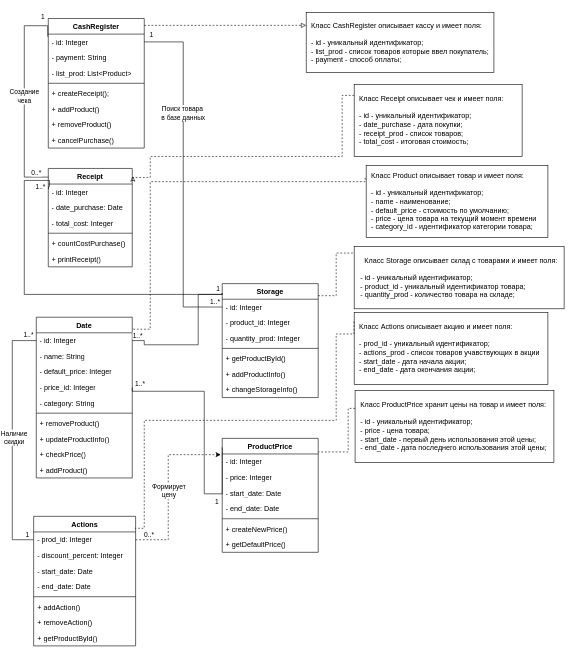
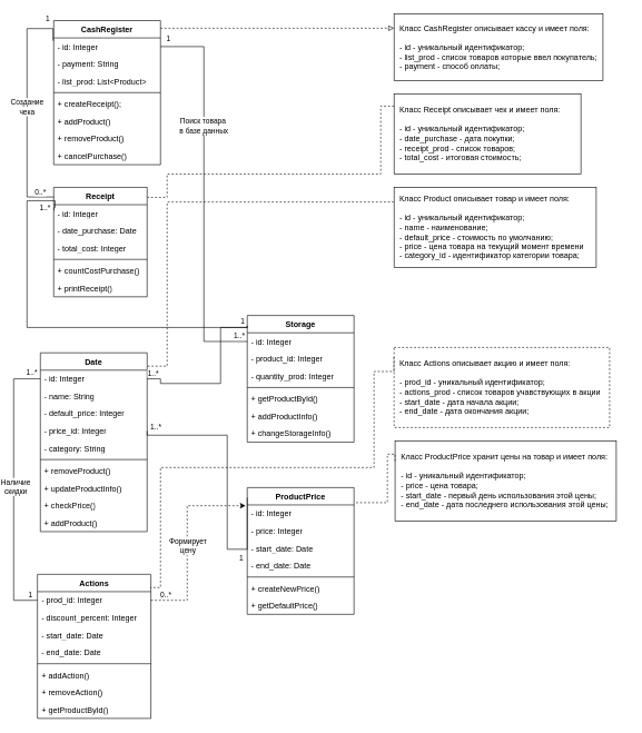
- <mxCell id="67" value="&amp;nbsp; Класс CashRegister описывает кассу и имеет поля:&amp;nbsp;&lt;div&gt;&lt;br&gt;&lt;div&gt;&amp;nbsp; - id - уникальный идентификатор;&lt;/div&gt;&lt;/div&gt;&lt;div&gt;&amp;nbsp; - list_prod - список товаров которые ввел покупатель;&lt;/div&gt;&lt;div&gt;&amp;nbsp; - payment - способ оплаты;&lt;/div&gt;" style="html=1;dropTarget=0;whiteSpace=wrap;align=left;" parent="1" vertex="1"><mxGeometry x="510" y="20" width="313" height="100" as="geometry" /></mxCell>
+ <mxCell id="67" value="&amp;nbsp; Класс CashRegister описывает кассу и имеет поля:&amp;nbsp;&lt;div&gt;&lt;br&gt;&lt;div&gt;&amp;nbsp; - id - уникальный идентификатор;&lt;/div&gt;&lt;/div&gt;&lt;div&gt;&amp;nbsp; - list_prod - список товаров которые ввел покупатель;&lt;/div&gt;&lt;div&gt;&amp;nbsp; - payment - способ оплаты;&lt;/div&gt;" style="html=1;dropTarget=0;whiteSpace=wrap;align=left;" parent="1" vertex="1"><mxGeometry x="590" y="20" width="313" height="100" as="geometry" /></mxCell>
- <mxCell id="55" style="edgeStyle=orthogonalEdgeStyle;rounded=0;orthogonalLoop=1;jettySize=auto;html=1;exitX=0;exitY=0.152;exitDx=0;exitDy=0;entryX=1.007;entryY=0.081;entryDx=0;entryDy=0;entryPerimeter=0;exitPerimeter=0;endArrow=classic;endFill=0;dashed=1;" parent="1" source="54" target="38" edge="1"><mxGeometry relative="1" as="geometry"><Array as="points"><mxPoint x="570" y="158" /><mxPoint x="570" y="260" /><mxPoint x="250" y="260" /><mxPoint x="250" y="295" /></Array></mxGeometry></mxCell>
+ <mxCell id="55" style="edgeStyle=orthogonalEdgeStyle;rounded=0;orthogonalLoop=1;jettySize=auto;html=1;exitX=0;exitY=0.152;exitDx=0;exitDy=0;entryX=1.007;entryY=0.081;entryDx=0;entryDy=0;entryPerimeter=0;exitPerimeter=0;endArrow=none;endFill=0;dashed=1;" parent="1" source="54" target="38" edge="1"><mxGeometry relative="1" as="geometry"><Array as="points"><mxPoint x="570" y="158" /><mxPoint x="570" y="260" /><mxPoint x="250" y="260" /><mxPoint x="250" y="295" /></Array></mxGeometry></mxCell>
- <mxCell id="13" value="&amp;nbsp; Класс Product описывает товар и имеет поля:&amp;nbsp;&lt;div&gt;&lt;br&gt;&lt;div&gt;&amp;nbsp; - id - уникальный идентификатор;&lt;/div&gt;&lt;div&gt;&amp;nbsp; - name - наименование;&lt;/div&gt;&lt;div&gt;&amp;nbsp; - default_price - стоимость по умолчанию;&lt;/div&gt;&lt;div&gt;&amp;nbsp; - price - цена товара на текущий момент времени&lt;/div&gt;&lt;div&gt;&amp;nbsp; - category_id - идентификатор категории товара;&lt;/div&gt;&lt;/div&gt;" style="html=1;dropTarget=0;whiteSpace=wrap;align=left;" parent="1" vertex="1"><mxGeometry x="610" y="275" width="303" height="120" as="geometry" /></mxCell>
+ <mxCell id="13" value="&amp;nbsp; Класс Product описывает товар и имеет поля:&amp;nbsp;&lt;div&gt;&lt;br&gt;&lt;div&gt;&amp;nbsp; - id - уникальный идентификатор;&lt;/div&gt;&lt;div&gt;&amp;nbsp; - name - наименование;&lt;/div&gt;&lt;div&gt;&amp;nbsp; - default_price - стоимость по умолчанию;&lt;/div&gt;&lt;div&gt;&amp;nbsp; - price - цена товара на текущий момент времени&lt;/div&gt;&lt;div&gt;&amp;nbsp; - category_id - идентификатор категории товара;&lt;/div&gt;&lt;/div&gt;" style="html=1;dropTarget=0;whiteSpace=wrap;align=left;" parent="1" vertex="1"><mxGeometry x="590" y="280" width="303" height="120" as="geometry" /></mxCell>
- <mxCell id="24" style="edgeStyle=orthogonalEdgeStyle;rounded=0;orthogonalLoop=1;jettySize=auto;html=1;exitX=0.999;exitY=0.106;exitDx=0;exitDy=0;entryX=-0.002;entryY=0.107;entryDx=0;entryDy=0;entryPerimeter=0;exitPerimeter=0;endArrow=none;endFill=0;dashed=1;" parent="1" source="14" target="22" edge="1"><mxGeometry relative="1" as="geometry"><mxPoint x="560" y="437.2" as="sourcePoint" /></mxGeometry></mxCell>
- <mxCell id="22" value="&lt;div style=&quot;text-align: left;&quot;&gt;&lt;span style=&quot;background-color: initial;&quot;&gt;&amp;nbsp; Класс Storage описывает склад с товарами и имеет поля:&lt;/span&gt;&lt;/div&gt;&lt;div style=&quot;text-align: left;&quot;&gt;&lt;span style=&quot;background-color: initial;&quot;&gt;&lt;br&gt;&lt;/span&gt;&lt;/div&gt;&lt;div style=&quot;text-align: left;&quot;&gt;&lt;span style=&quot;background-color: initial;&quot;&gt;- id - уникальный идентификатор;&lt;/span&gt;&lt;br&gt;&lt;/div&gt;&lt;div style=&quot;text-align: left;&quot;&gt;- product_id - уникальный идентификатор товара;&amp;nbsp;&lt;/div&gt;&lt;div style=&quot;text-align: left;&quot;&gt;&lt;span style=&quot;background-color: initial;&quot;&gt;- quantity_prod - количество товара на складе;&lt;/span&gt;&lt;/div&gt;" style="html=1;dropTarget=0;whiteSpace=wrap;perimeterSpacing=0;" parent="1" vertex="1"><mxGeometry x="590" y="410" width="350" height="104" as="geometry" /></mxCell>
- <mxCell id="36" value="&amp;nbsp; Класс Actions описывает акцию и имеет поля:&amp;nbsp;&lt;div&gt;&lt;br&gt;&lt;div&gt;&amp;nbsp; - prod_id - уникальный идентификатор;&lt;/div&gt;&lt;div&gt;&amp;nbsp; - actions_prod - список товаров учавствующих в акции&lt;br&gt;&lt;/div&gt;&lt;div&gt;&lt;span style=&quot;background-color: initial;&quot;&gt;&amp;nbsp; - start_date - дата начала акции;&lt;/span&gt;&lt;br&gt;&lt;/div&gt;&lt;/div&gt;&lt;div&gt;&amp;nbsp; - end_date - дата окончания акции;&lt;/div&gt;" style="html=1;dropTarget=0;whiteSpace=wrap;align=left;" parent="1" vertex="1"><mxGeometry x="590" y="520" width="323" height="120" as="geometry" /></mxCell>
+ <mxCell id="36" value="&amp;nbsp; Класс Actions описывает акцию и имеет поля:&amp;nbsp;&lt;div&gt;&lt;br&gt;&lt;div&gt;&amp;nbsp; - prod_id - уникальный идентификатор;&lt;/div&gt;&lt;div&gt;&amp;nbsp; - actions_prod - список товаров учавствующих в акции&lt;br&gt;&lt;/div&gt;&lt;div&gt;&lt;span style=&quot;background-color: initial;&quot;&gt;&amp;nbsp; - start_date - дата начала акции;&lt;/span&gt;&lt;br&gt;&lt;/div&gt;&lt;/div&gt;&lt;div&gt;&amp;nbsp; - end_date - дата окончания акции;&lt;/div&gt;" style="html=1;dropTarget=0;whiteSpace=wrap;align=left;dashed=1;" parent="1" vertex="1"><mxGeometry x="590" y="520" width="323" height="120" as="geometry" /></mxCell>
- <mxCell id="69" value="&amp;nbsp; Класс ProductPrice хранит цены на товар и имеет поля:&amp;nbsp;&lt;div&gt;&lt;br&gt;&lt;div&gt;&amp;nbsp; - id - уникальный идентификатор;&lt;/div&gt;&lt;div&gt;&amp;nbsp; - price - цена товара;&lt;/div&gt;&lt;/div&gt;&lt;div&gt;&amp;nbsp; - start_date - первый день использования этой цены;&lt;br&gt;&lt;/div&gt;&lt;div&gt;&amp;nbsp; - end_date - дата последнего использования этой цены;&lt;/div&gt;" style="html=1;dropTarget=0;whiteSpace=wrap;align=left;" parent="1" vertex="1"><mxGeometry x="591.5" y="650" width="331.5" height="120" as="geometry" /></mxCell>
+ <mxCell id="69" value="&amp;nbsp; Класс ProductPrice хранит цены на товар и имеет поля:&amp;nbsp;&lt;div&gt;&lt;br&gt;&lt;div&gt;&amp;nbsp; - id - уникальный идентификатор;&lt;/div&gt;&lt;div&gt;&amp;nbsp; - price - цена товара;&lt;/div&gt;&lt;/div&gt;&lt;div&gt;&amp;nbsp; - start_date - первый день использования этой цены;&lt;br&gt;&lt;/div&gt;&lt;div&gt;&amp;nbsp; - end_date - дата последнего использования этой цены;&lt;/div&gt;" style="html=1;dropTarget=0;whiteSpace=wrap;align=left;" parent="1" vertex="1"><mxGeometry x="591.5" y="660" width="331.5" height="120" as="geometry" /></mxCell>
